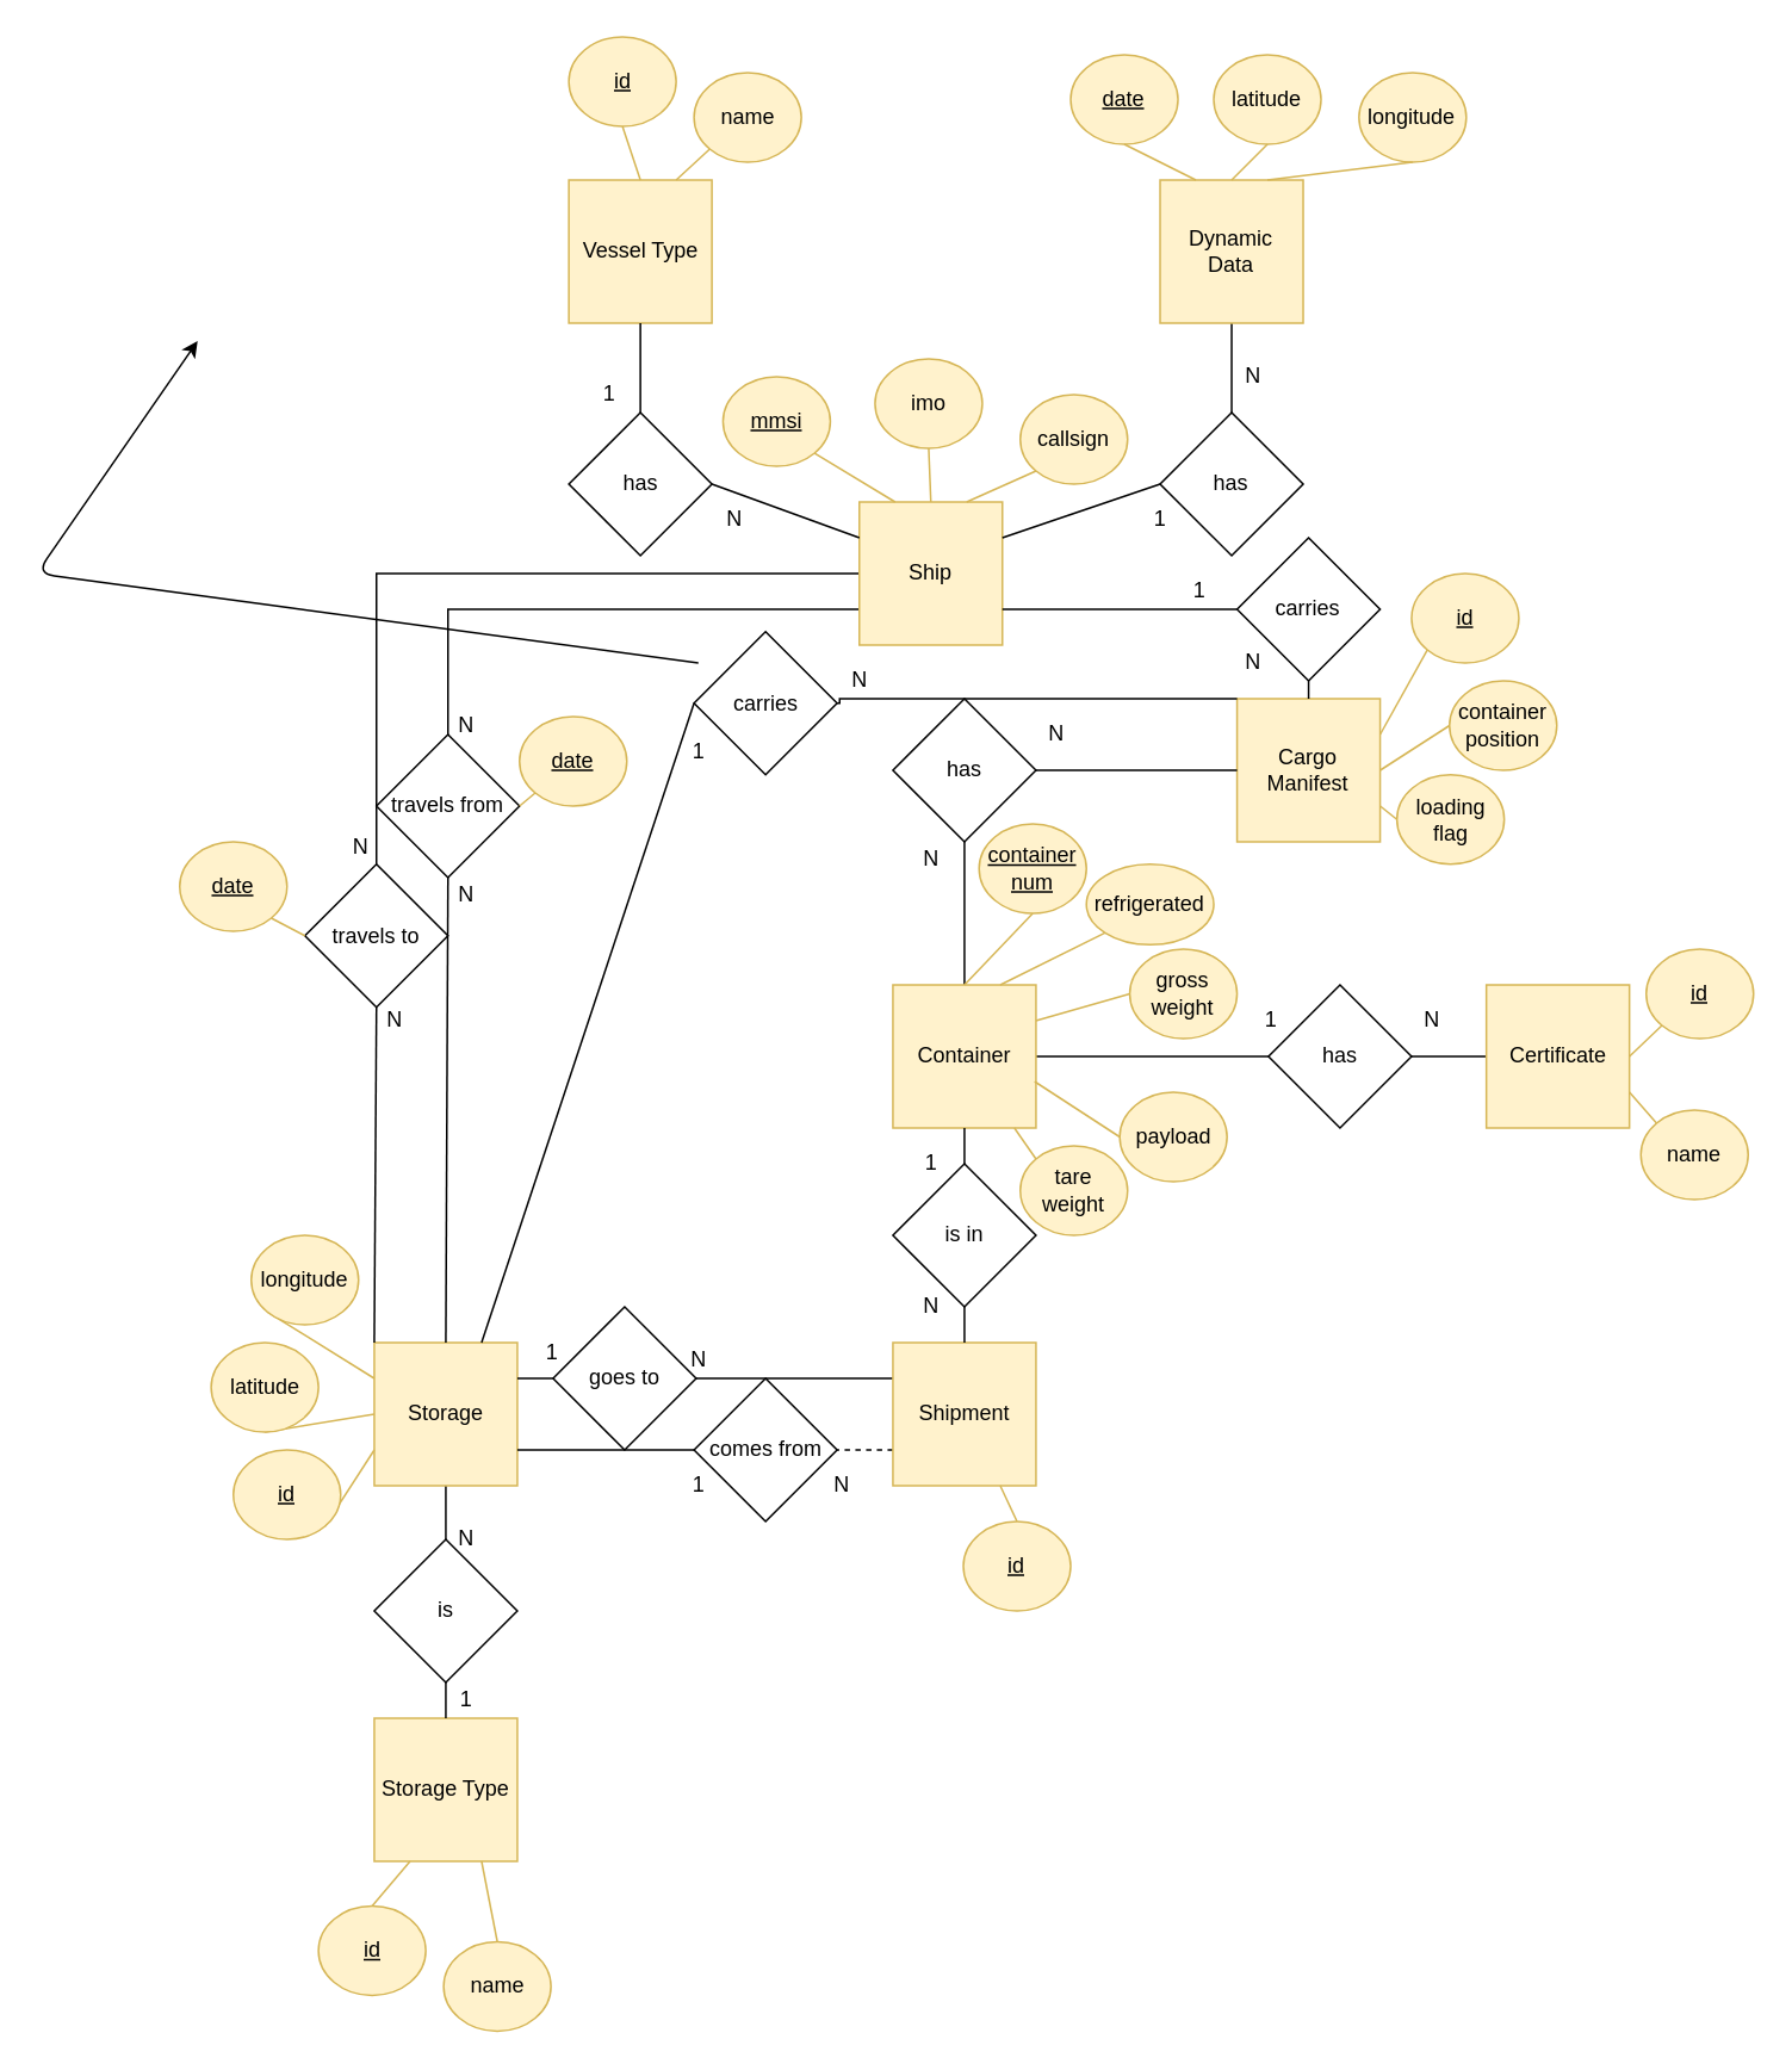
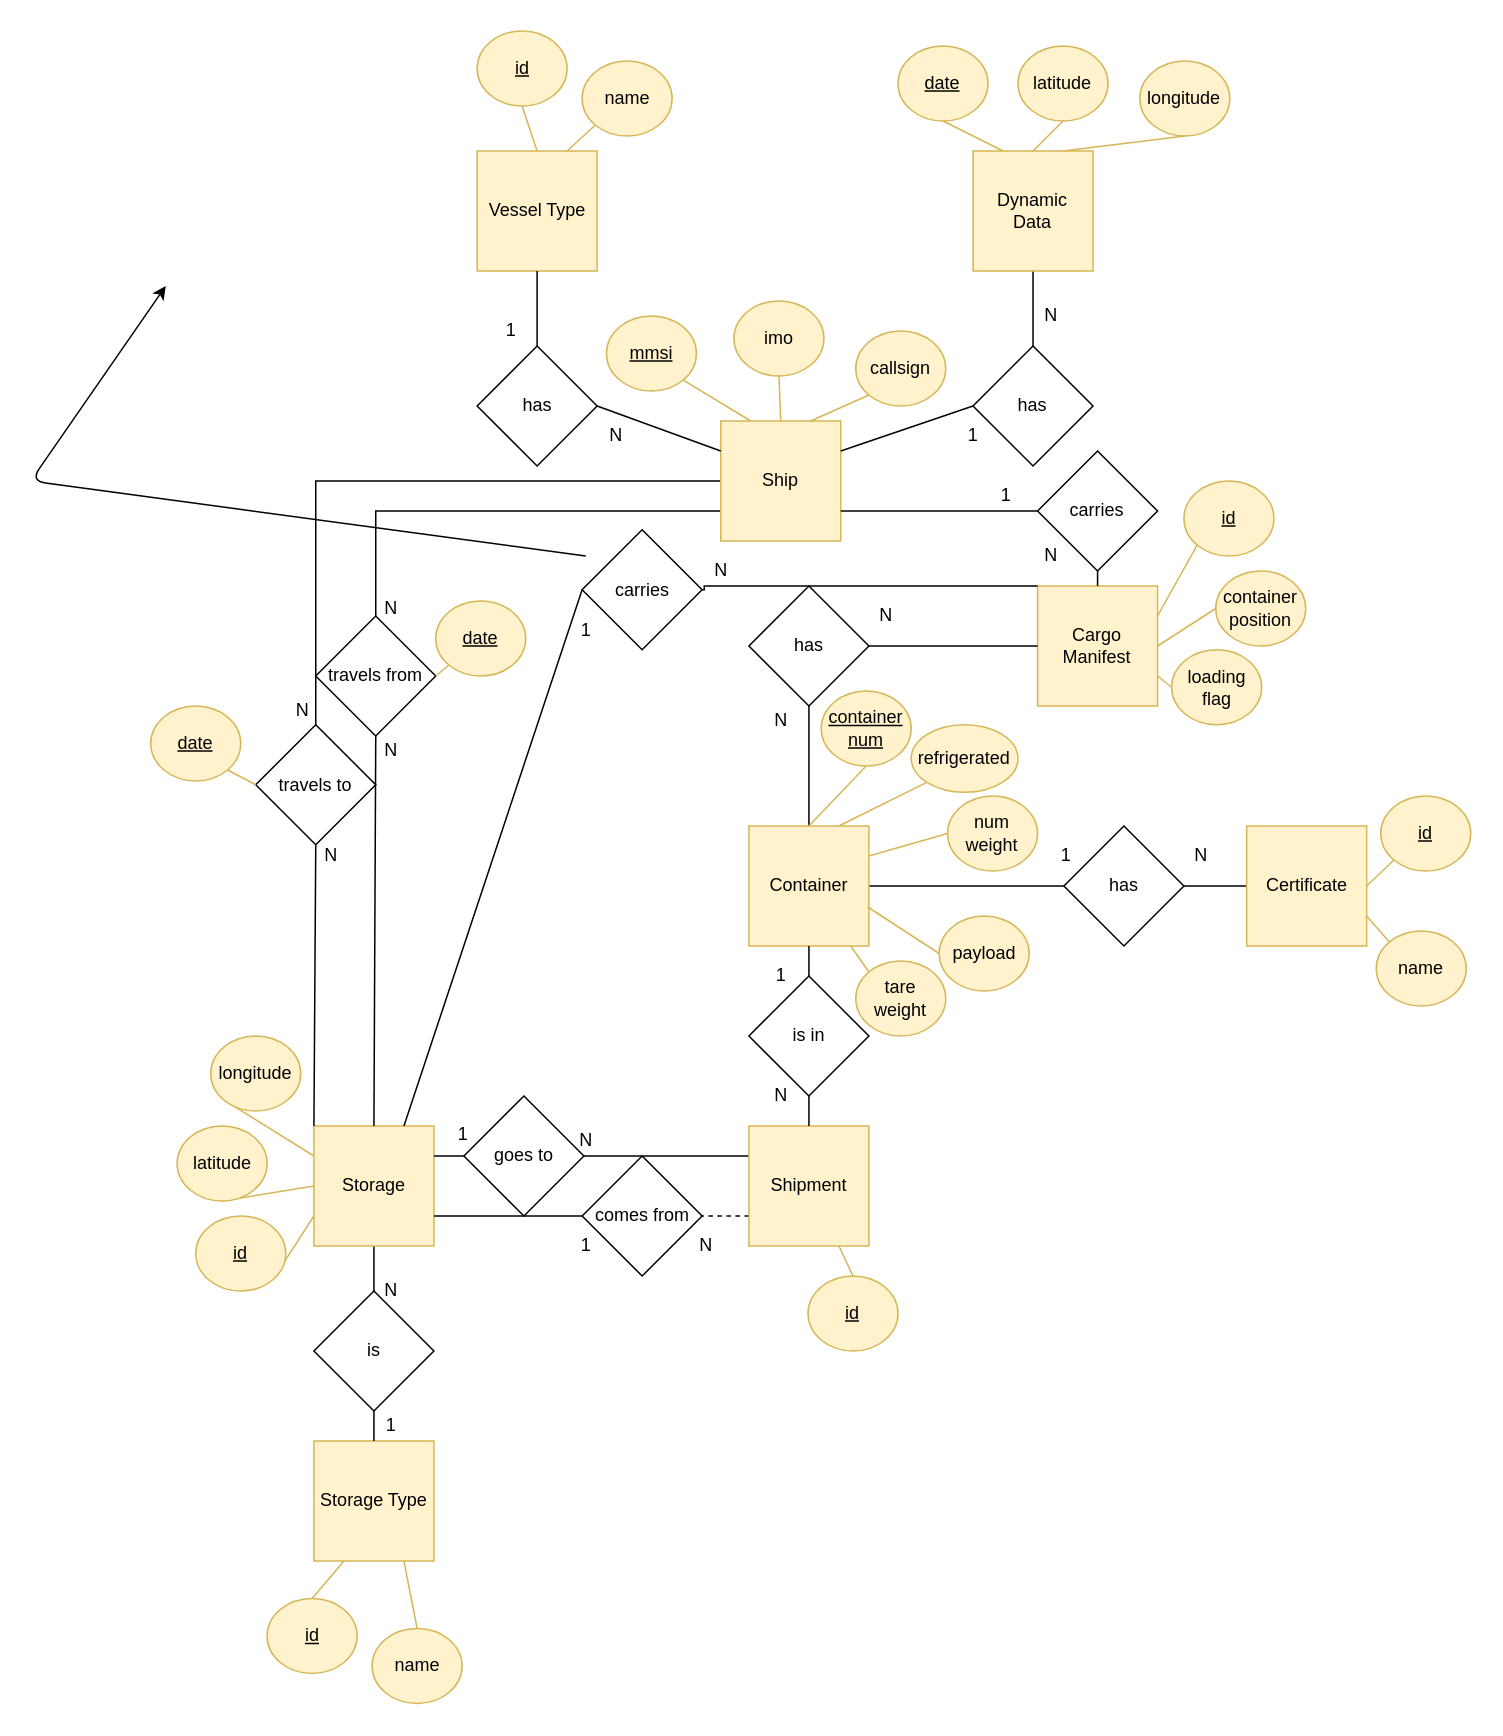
- <mxCell id="52" value="gross weight" style="ellipse;whiteSpace=wrap;html=1;fillColor=#fff2cc;strokeColor=#d6b656;" vertex="1" parent="1"><mxGeometry x="631.21" y="530" width="60" height="50" as="geometry" /></mxCell>
+ <mxCell id="52" value="num weight" style="ellipse;whiteSpace=wrap;html=1;fillColor=#fff2cc;strokeColor=#d6b656;" vertex="1" parent="1"><mxGeometry x="631.21" y="530" width="60" height="50" as="geometry" /></mxCell>
